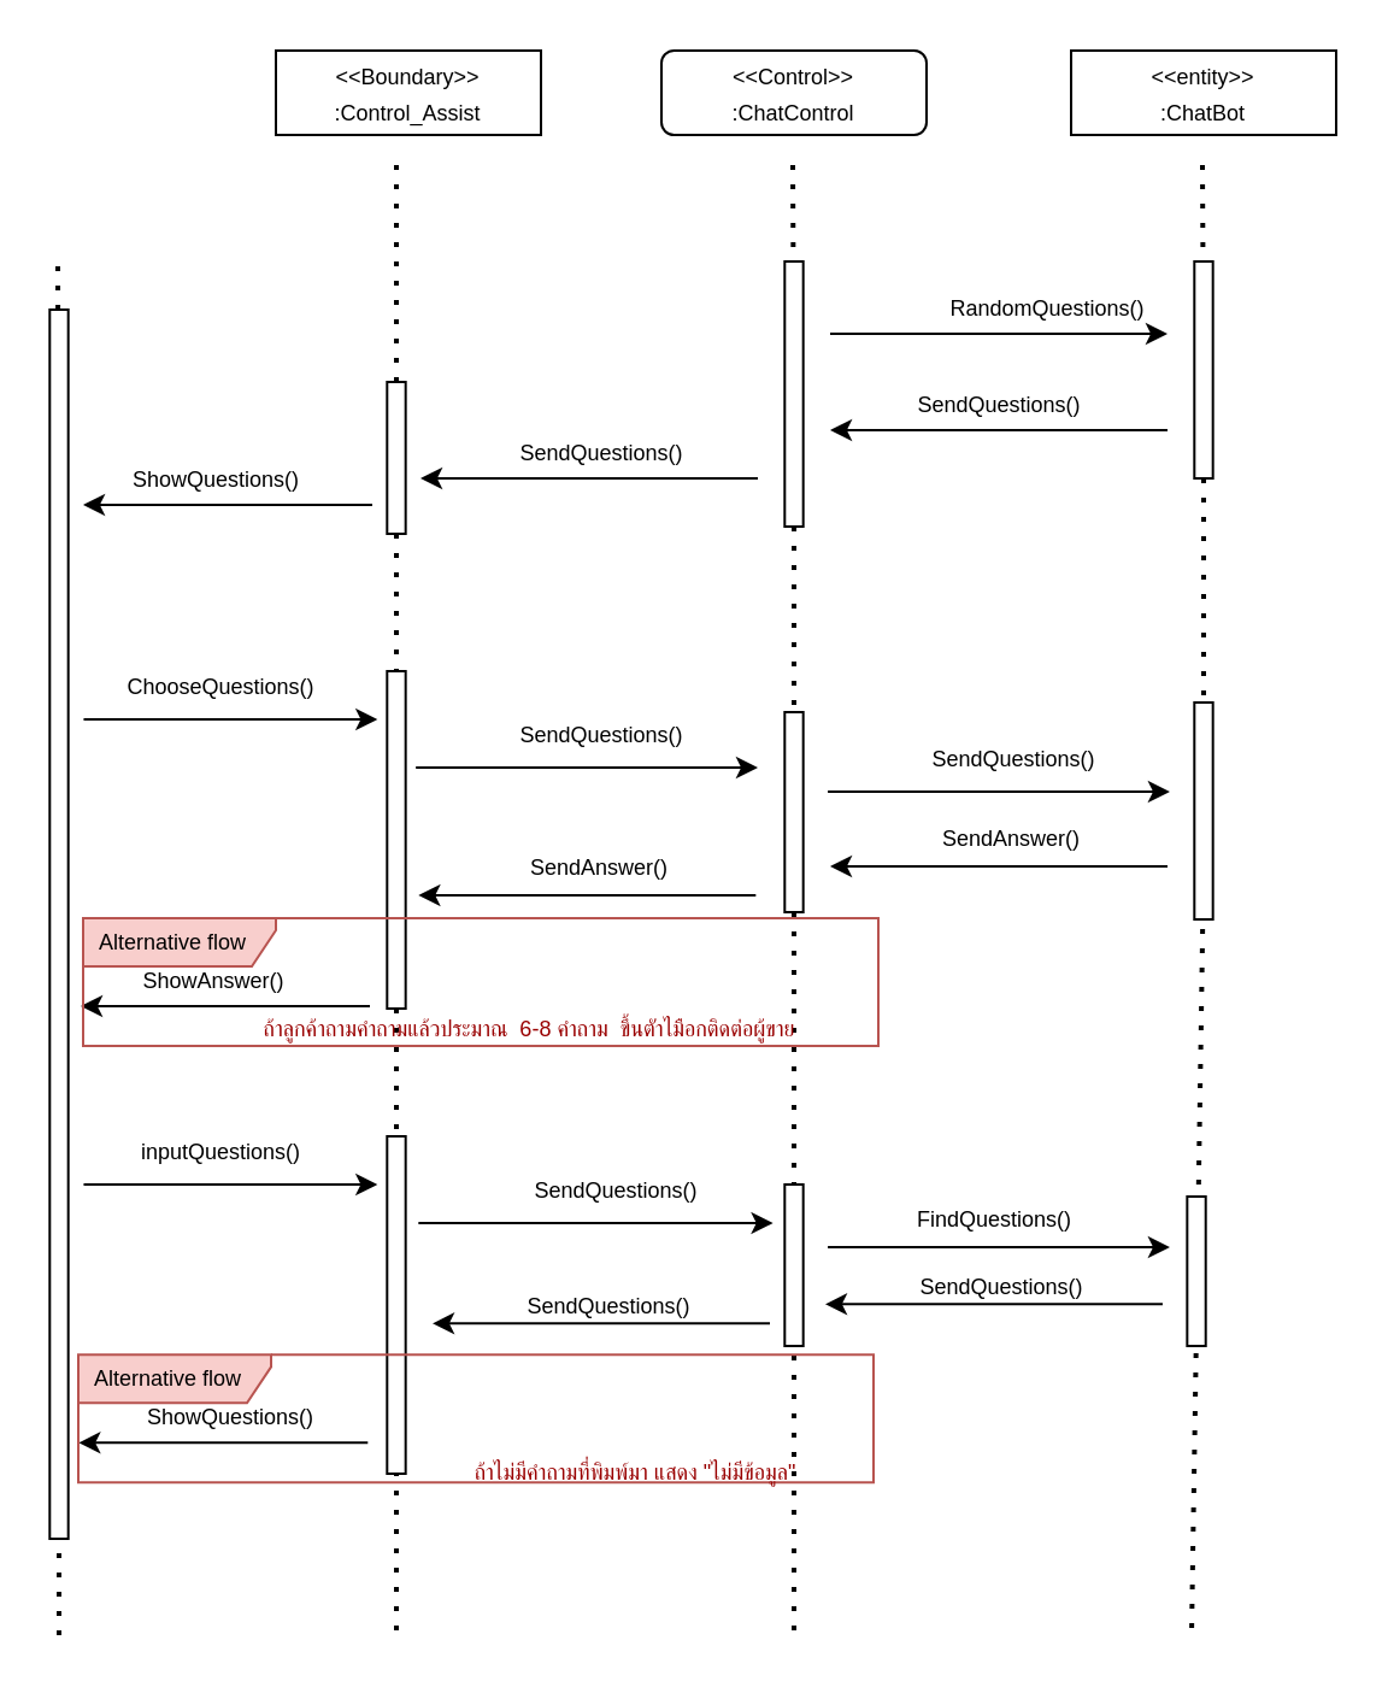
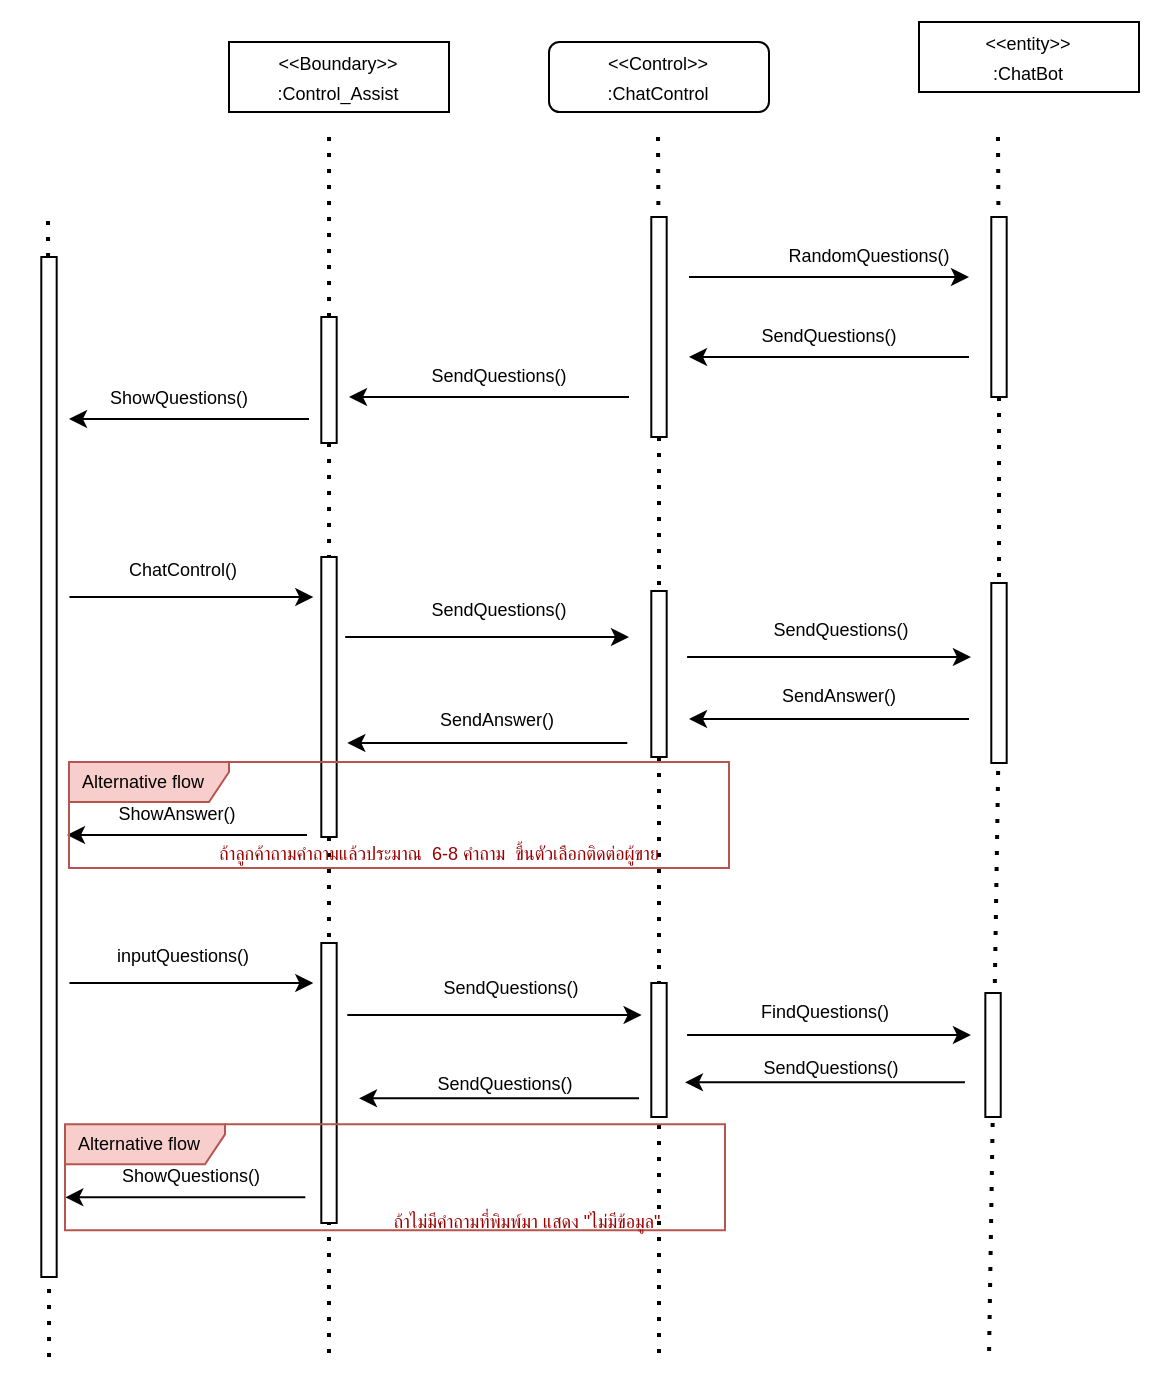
- <mxCell id="7" value="&lt;font style=&quot;font-size: 9px;&quot;&gt;&amp;lt;&amp;lt;entity&amp;gt;&amp;gt;&lt;br&gt;:ChatBot&lt;/font&gt;" style="rounded=0;whiteSpace=wrap;html=1;" vertex="1" parent="1"><mxGeometry x="444" y="20.5" width="110" height="35" as="geometry" /></mxCell>
+ <mxCell id="7" value="&lt;font style=&quot;font-size: 9px;&quot;&gt;&amp;lt;&amp;lt;entity&amp;gt;&amp;gt;&lt;br&gt;:ChatBot&lt;/font&gt;" style="rounded=0;whiteSpace=wrap;html=1;" vertex="1" parent="1"><mxGeometry x="459" y="10.5" width="110" height="35" as="geometry" /></mxCell>
- <mxCell id="27" value="ChooseQuestions()" style="text;html=1;align=center;verticalAlign=middle;resizable=0;points=[];autosize=1;strokeColor=none;fillColor=none;fontSize=9;" vertex="1" parent="1"><mxGeometry x="41" y="275" width="100" height="20" as="geometry" /></mxCell>
+ <mxCell id="27" value="ChatControl()" style="text;html=1;align=center;verticalAlign=middle;resizable=0;points=[];autosize=1;strokeColor=none;fillColor=none;fontSize=9;" vertex="1" parent="1"><mxGeometry x="41" y="275" width="100" height="20" as="geometry" /></mxCell>
- <mxCell id="40" value="ถ้าลูกค้าถามคำถามแล้วประมาณ&amp;nbsp; 6-8 คำถาม&amp;nbsp; ขึ้นตัาไมือกติดต่อผู้ขาย" style="text;html=1;align=center;verticalAlign=middle;resizable=0;points=[];autosize=1;fontSize=9;fontColor=#990000;" vertex="1" parent="1"><mxGeometry x="84" y="417" width="270" height="20" as="geometry" /></mxCell>
+ <mxCell id="40" value="ถ้าลูกค้าถามคำถามแล้วประมาณ&amp;nbsp; 6-8 คำถาม&amp;nbsp; ขึ้นตัวเลือกติดต่อผู้ขาย" style="text;html=1;align=center;verticalAlign=middle;resizable=0;points=[];autosize=1;fontSize=9;fontColor=#990000;" vertex="1" parent="1"><mxGeometry x="84" y="417" width="270" height="20" as="geometry" /></mxCell>
